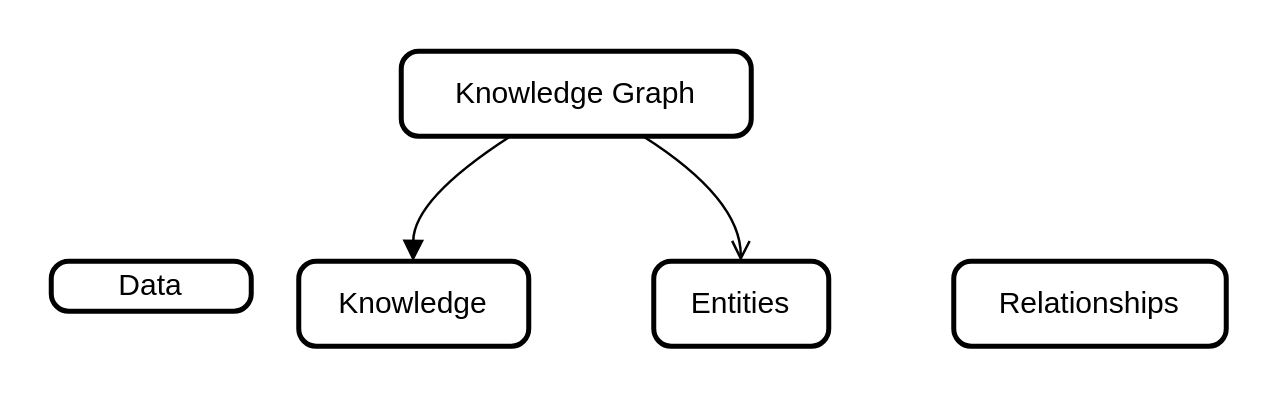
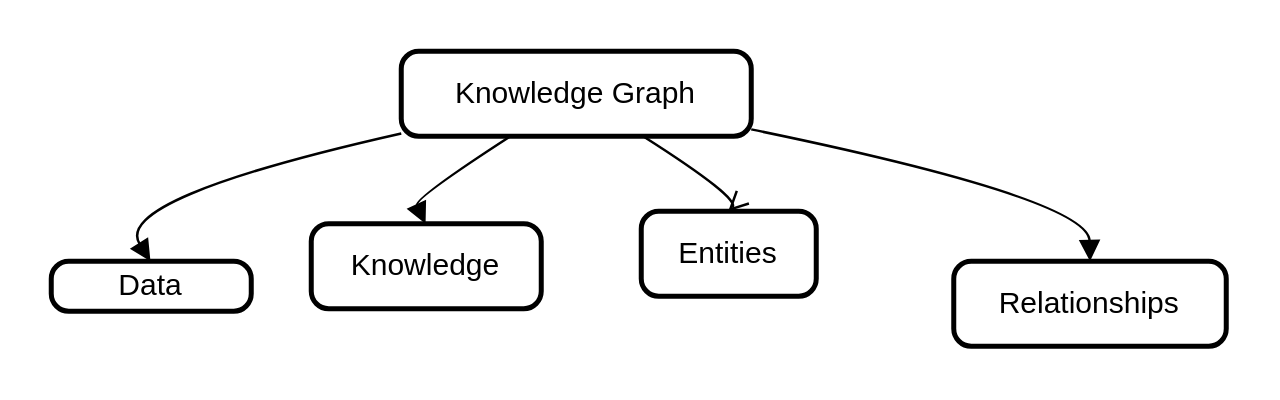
+ <mxCell id="10" value="" style="curved=1;startArrow=none;endArrow=block;exitX=1.003;exitY=0.922;entryX=0.5;entryY=0;" edge="1" parent="1" source="2" target="6"><mxGeometry relative="1" as="geometry"><Array as="points"><mxPoint x="435" y="79" /></Array></mxGeometry></mxCell>
+ <mxCell id="7" value="" style="curved=1;startArrow=none;endArrow=block;exitX=0.001;exitY=0.966;entryX=0.496;entryY=0;" edge="1" parent="1" source="2" target="3"><mxGeometry relative="1" as="geometry"><Array as="points"><mxPoint x="44" y="79" /></Array></mxGeometry></mxCell>
- <mxCell id="4" value="Knowledge" style="rounded=1;absoluteArcSize=1;arcSize=14;whiteSpace=wrap;strokeWidth=2;" vertex="1" parent="1"><mxGeometry x="119" y="104" width="92" height="34" as="geometry" /></mxCell>
+ <mxCell id="4" value="Knowledge" style="rounded=1;absoluteArcSize=1;arcSize=14;whiteSpace=wrap;strokeWidth=2;" vertex="1" parent="1"><mxGeometry x="124" y="89" width="92" height="34" as="geometry" /></mxCell>
- <mxCell id="5" value="Entities" style="rounded=1;absoluteArcSize=1;arcSize=14;whiteSpace=wrap;strokeWidth=2;" vertex="1" parent="1"><mxGeometry x="261" y="104" width="70" height="34" as="geometry" /></mxCell>
+ <mxCell id="5" value="Entities" style="rounded=1;absoluteArcSize=1;arcSize=14;whiteSpace=wrap;strokeWidth=2;" vertex="1" parent="1"><mxGeometry x="256" y="84" width="70" height="34" as="geometry" /></mxCell>
